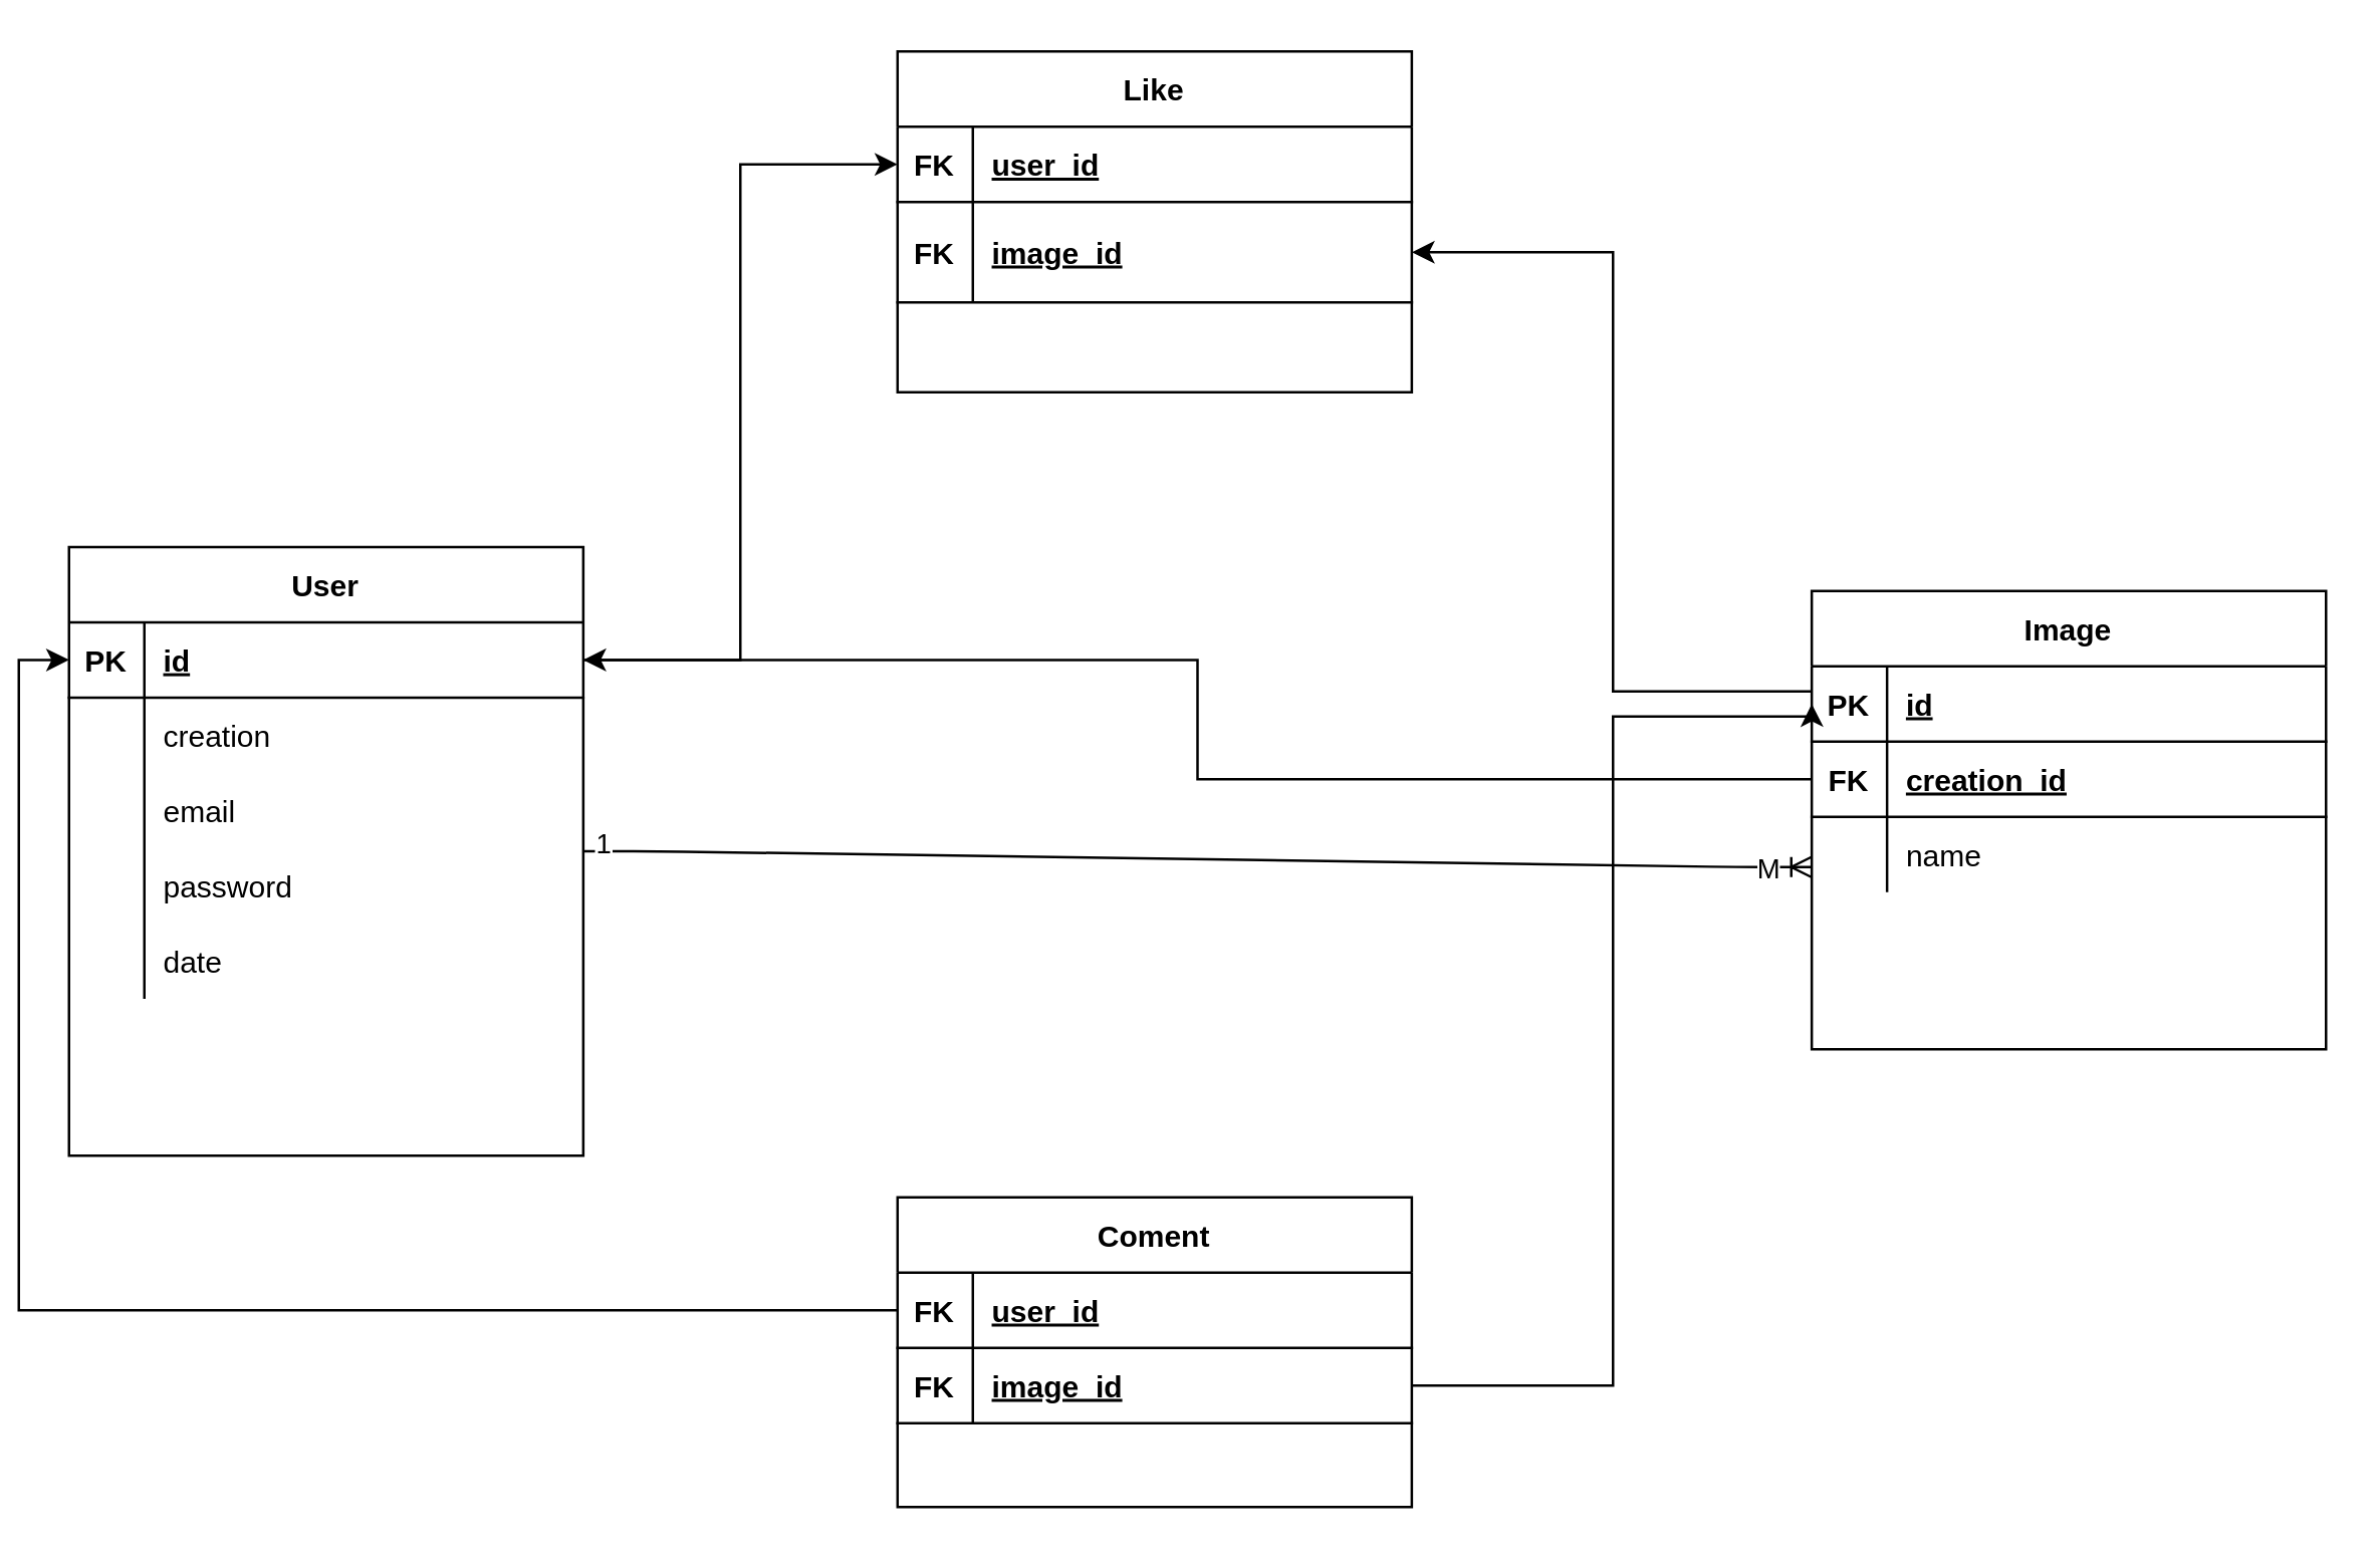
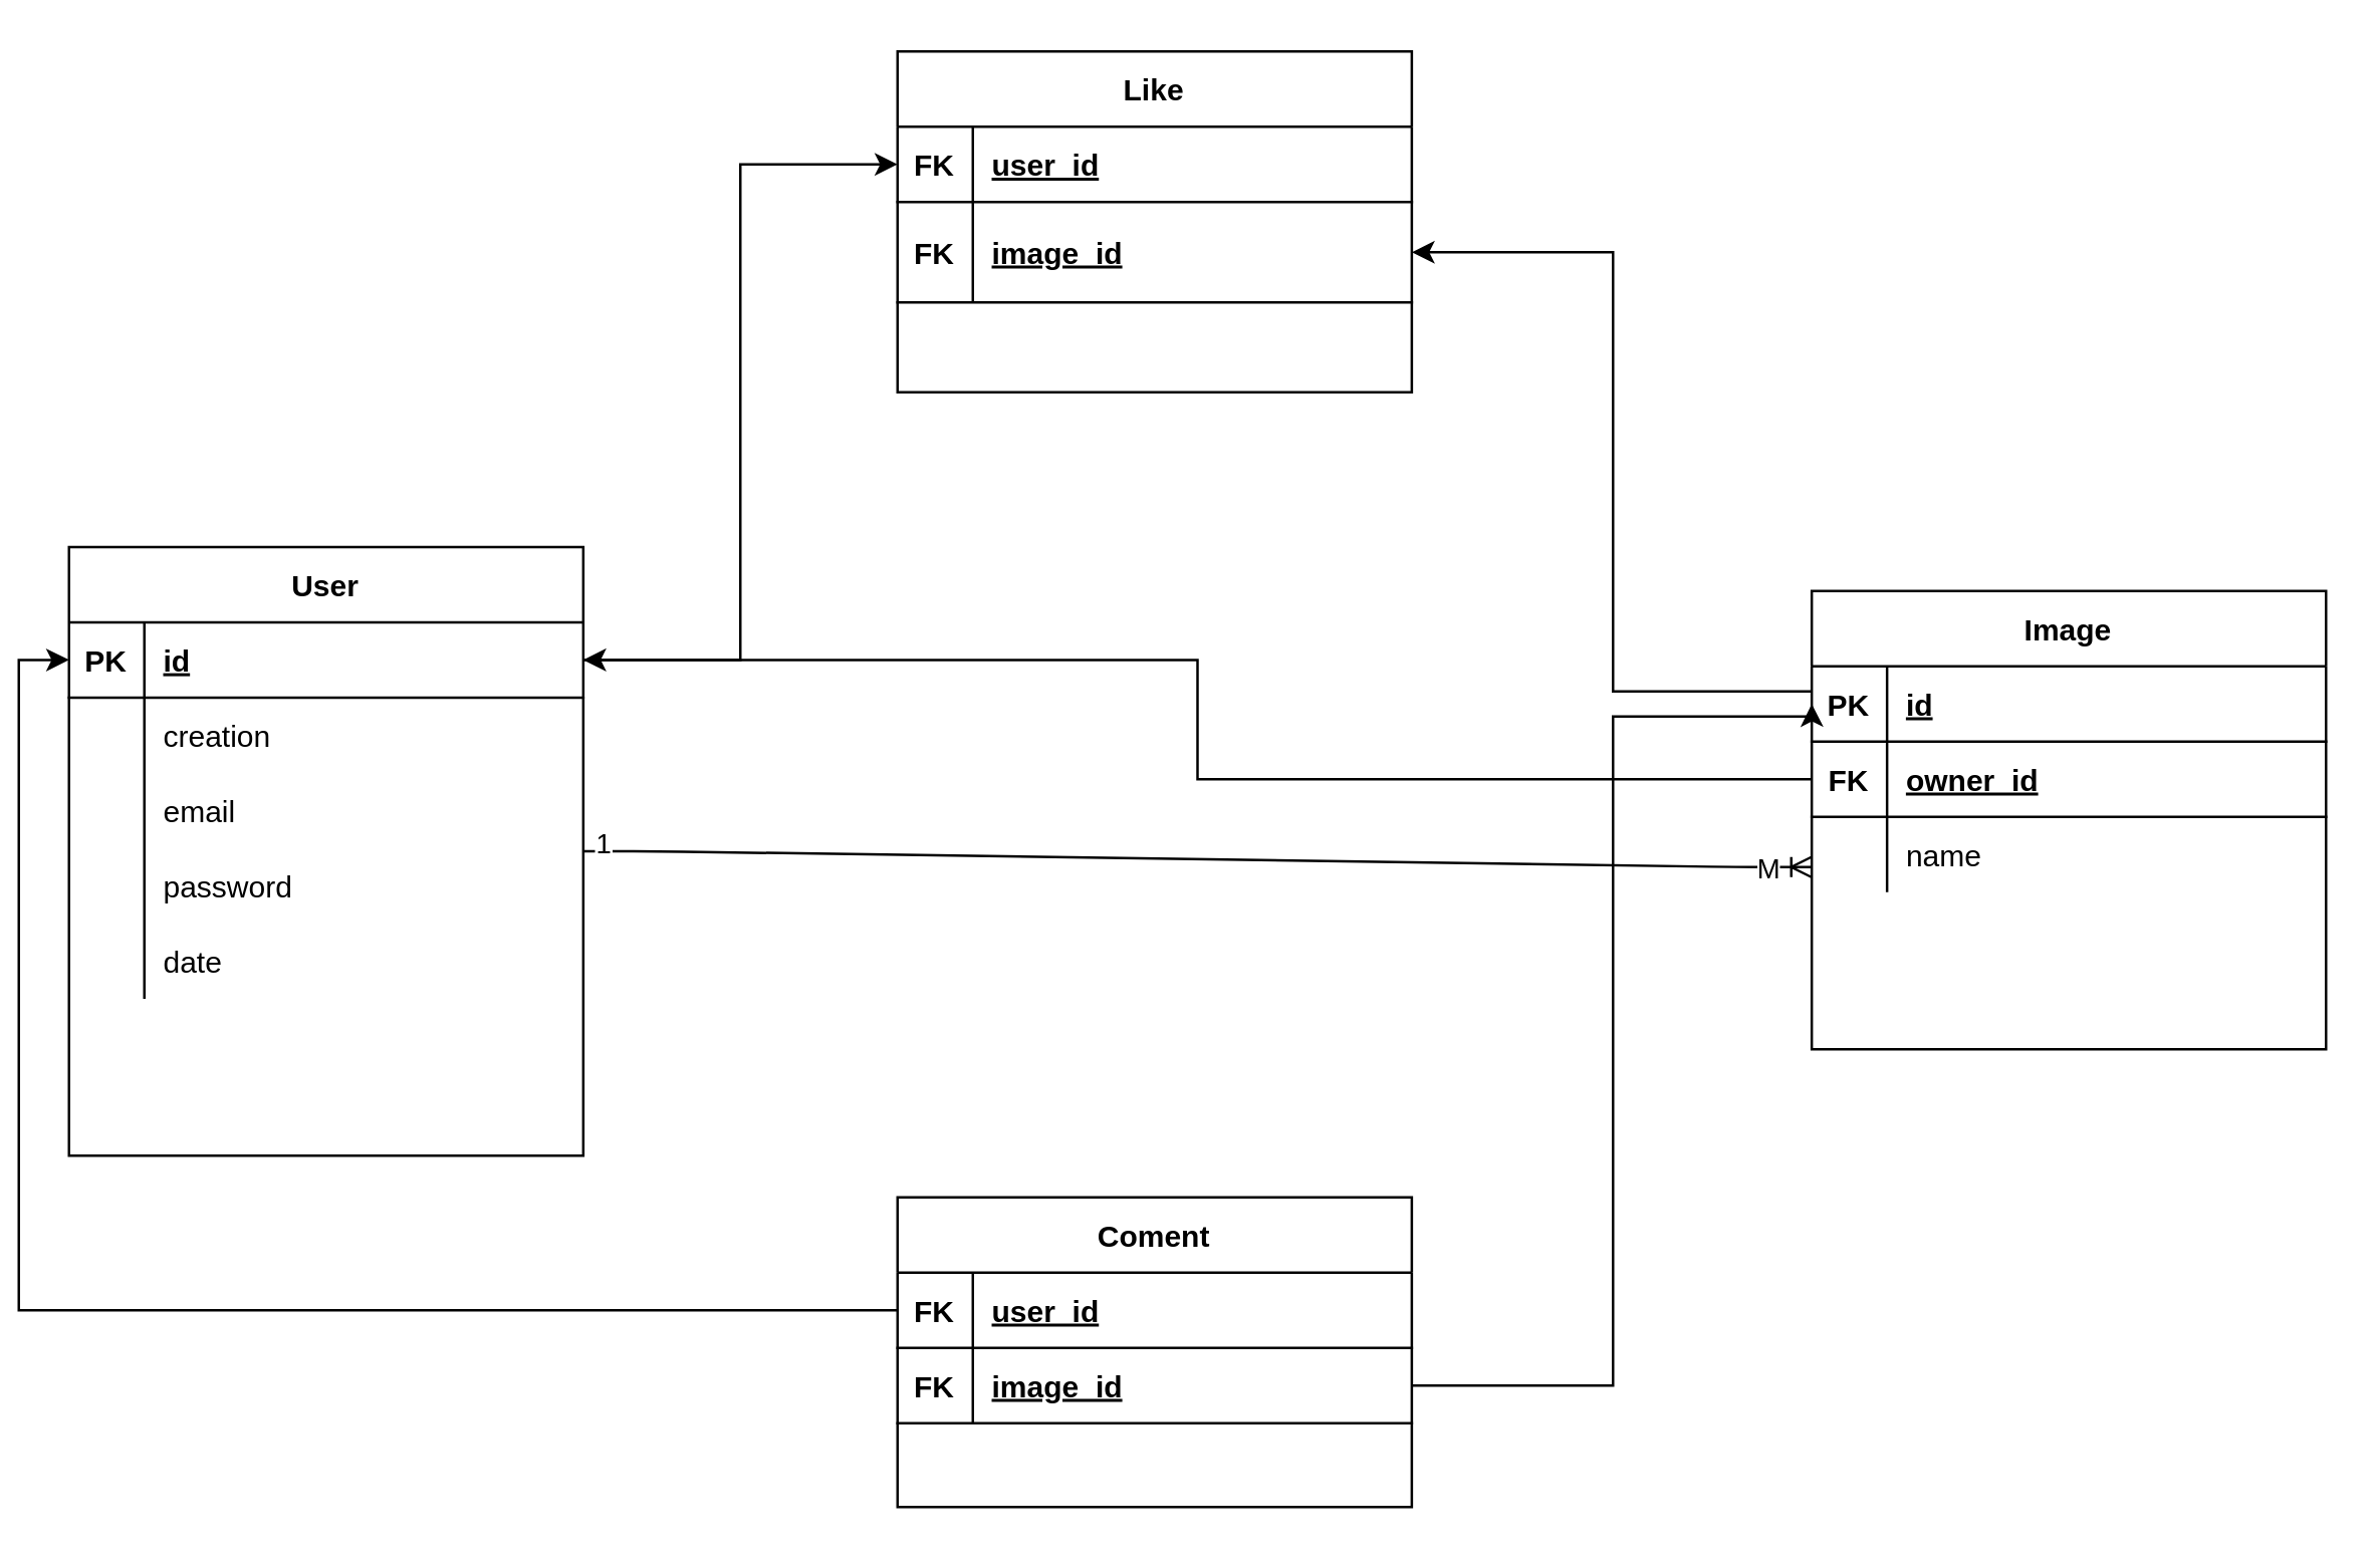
- <mxCell id="36" value="creation_id" style="shape=partialRectangle;connectable=1;fillColor=none;top=0;left=0;bottom=0;right=0;align=left;spacingLeft=6;fontStyle=5;overflow=hidden;movable=1;resizable=1;rotatable=1;deletable=1;editable=1;" vertex="1" parent="34"><mxGeometry x="30" width="174.84" height="30" as="geometry" /></mxCell>
+ <mxCell id="36" value="owner_id" style="shape=partialRectangle;connectable=1;fillColor=none;top=0;left=0;bottom=0;right=0;align=left;spacingLeft=6;fontStyle=5;overflow=hidden;movable=1;resizable=1;rotatable=1;deletable=1;editable=1;" vertex="1" parent="34"><mxGeometry x="30" width="174.84" height="30" as="geometry" /></mxCell>
